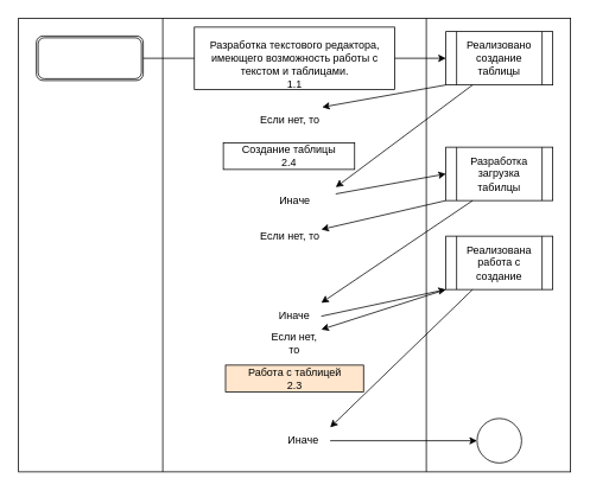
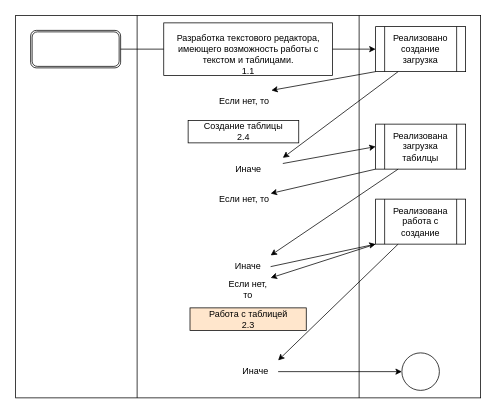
- <mxCell id="5" value="Реализовано создание таблицы" style="shape=process;whiteSpace=wrap;html=1;backgroundOutline=1;" vertex="1" parent="1"><mxGeometry x="500" y="35" width="120" height="60" as="geometry" /></mxCell>
+ <mxCell id="5" value="Реализовано создание загрузка" style="shape=process;whiteSpace=wrap;html=1;backgroundOutline=1;" vertex="1" parent="1"><mxGeometry x="500" y="35" width="120" height="60" as="geometry" /></mxCell>
- <mxCell id="8" value="Разработка загрузка табилцы" style="shape=process;whiteSpace=wrap;html=1;backgroundOutline=1;" vertex="1" parent="1"><mxGeometry x="500" y="165" width="120" height="60" as="geometry" /></mxCell>
+ <mxCell id="8" value="Реализована загрузка табилцы" style="shape=process;whiteSpace=wrap;html=1;backgroundOutline=1;" vertex="1" parent="1"><mxGeometry x="500" y="165" width="120" height="60" as="geometry" /></mxCell>
